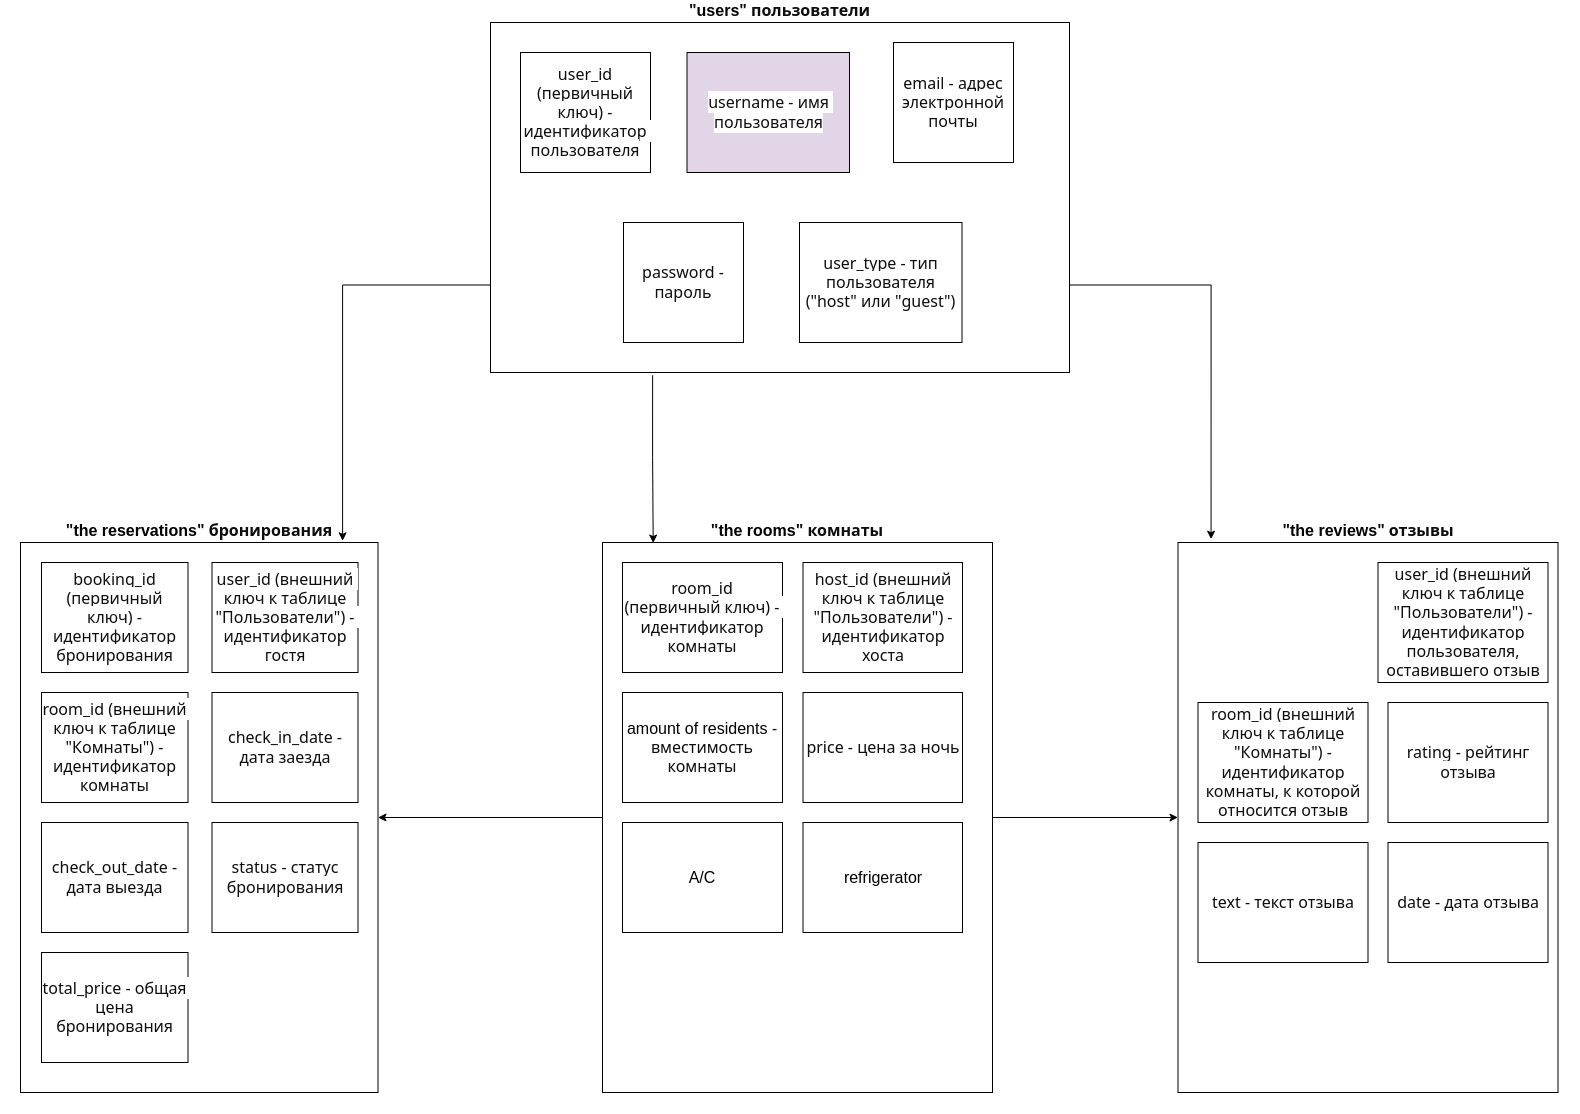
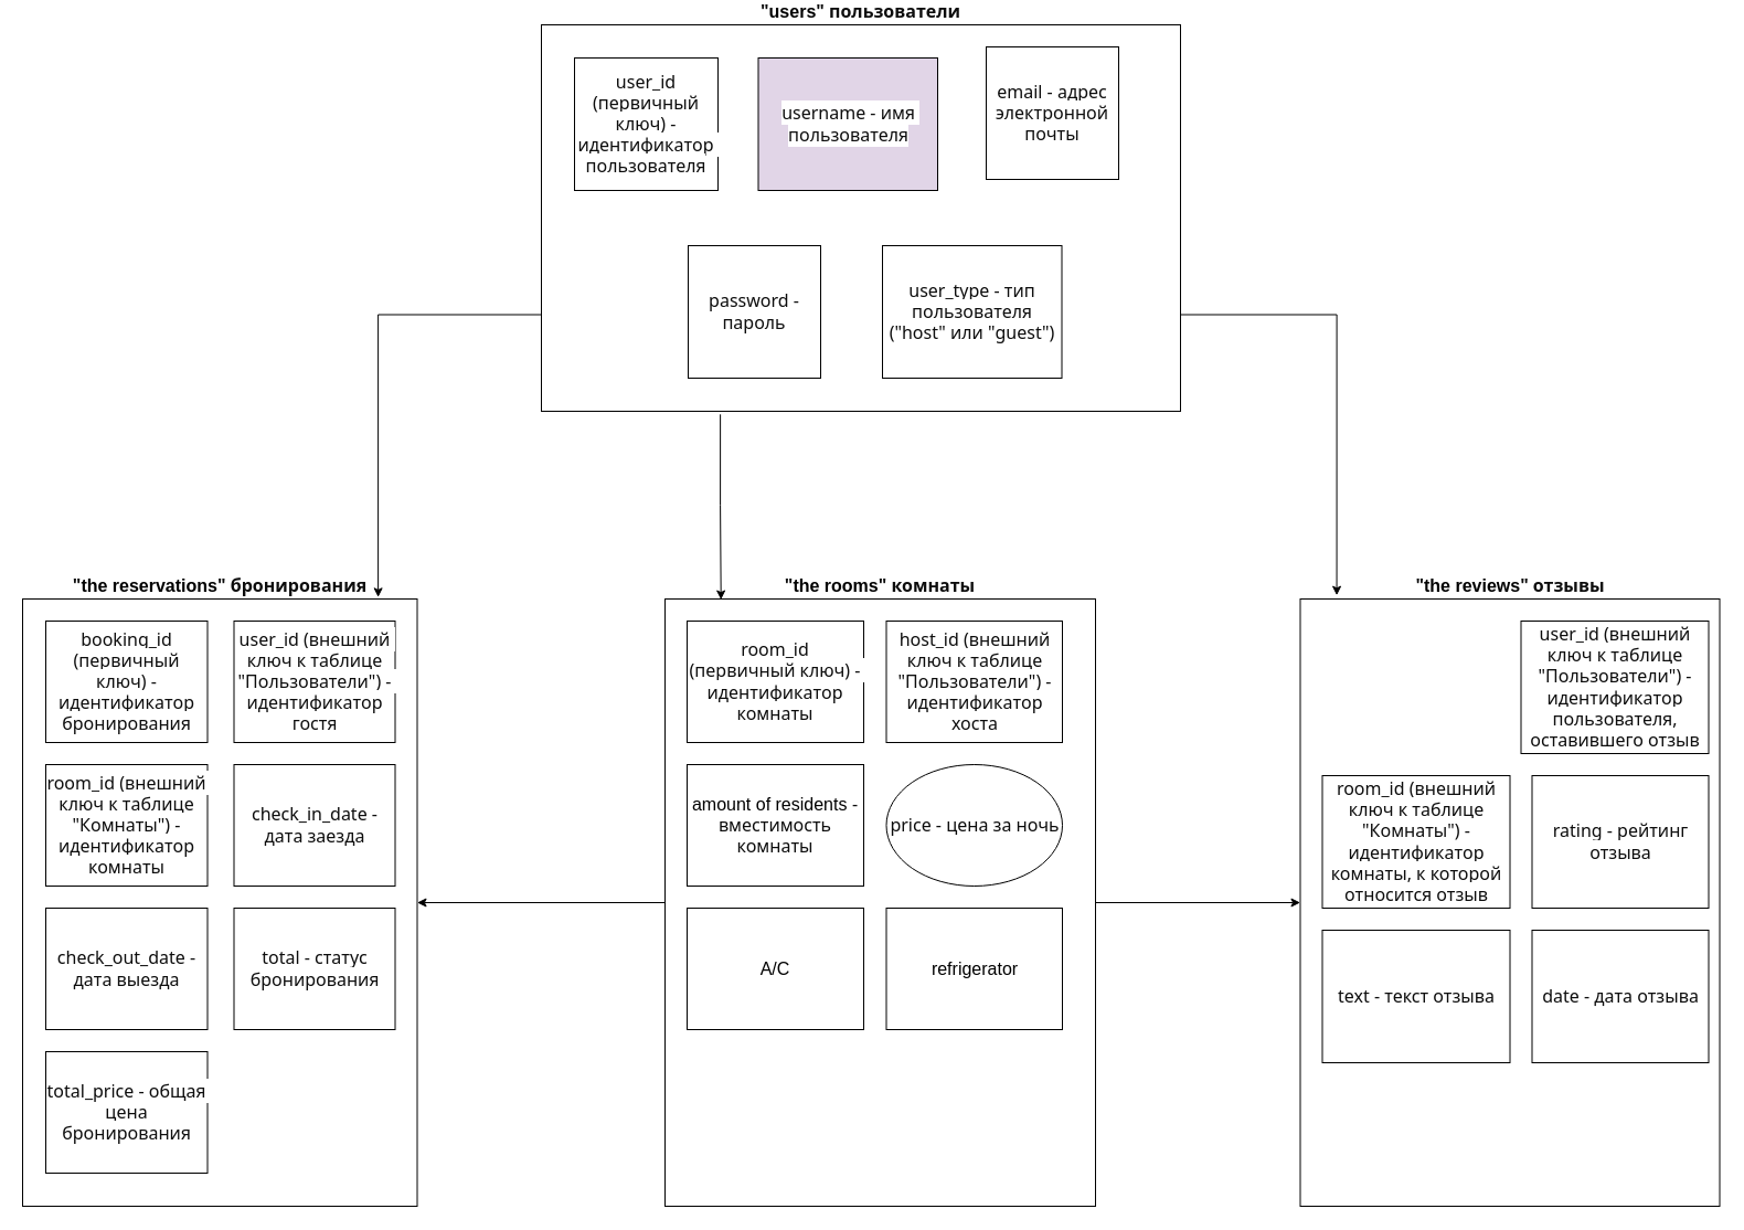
- <mxCell id="18" value="&lt;span style=&quot;background-color: rgb(255, 255, 255); color: rgb(13, 13, 13); font-family: Söhne, ui-sans-serif, system-ui, -apple-system, &amp;quot;Segoe UI&amp;quot;, Roboto, Ubuntu, Cantarell, &amp;quot;Noto Sans&amp;quot;, sans-serif, &amp;quot;Helvetica Neue&amp;quot;, Arial, &amp;quot;Apple Color Emoji&amp;quot;, &amp;quot;Segoe UI Emoji&amp;quot;, &amp;quot;Segoe UI Symbol&amp;quot;, &amp;quot;Noto Color Emoji&amp;quot;; font-size: 16px; text-align: left; white-space-collapse: preserve;&quot;&gt;price - цена за ночь&lt;/span&gt;" style="rounded=0;whiteSpace=wrap;html=1;" vertex="1" parent="1"><mxGeometry x="802.5" y="690" width="159.5" height="110" as="geometry" /></mxCell>
+ <mxCell id="18" value="&lt;span style=&quot;background-color: rgb(255, 255, 255); color: rgb(13, 13, 13); font-family: Söhne, ui-sans-serif, system-ui, -apple-system, &amp;quot;Segoe UI&amp;quot;, Roboto, Ubuntu, Cantarell, &amp;quot;Noto Sans&amp;quot;, sans-serif, &amp;quot;Helvetica Neue&amp;quot;, Arial, &amp;quot;Apple Color Emoji&amp;quot;, &amp;quot;Segoe UI Emoji&amp;quot;, &amp;quot;Segoe UI Symbol&amp;quot;, &amp;quot;Noto Color Emoji&amp;quot;; font-size: 16px; text-align: left; white-space-collapse: preserve;&quot;&gt;price - цена за ночь&lt;/span&gt;" style="ellipse;whiteSpace=wrap;html=1;" vertex="1" parent="1"><mxGeometry x="802.5" y="690" width="159.5" height="110" as="geometry" /></mxCell>
- <mxCell id="26" value="&lt;span style=&quot;background-color: rgb(255, 255, 255); color: rgb(13, 13, 13); font-family: Söhne, ui-sans-serif, system-ui, -apple-system, &amp;quot;Segoe UI&amp;quot;, Roboto, Ubuntu, Cantarell, &amp;quot;Noto Sans&amp;quot;, sans-serif, &amp;quot;Helvetica Neue&amp;quot;, Arial, &amp;quot;Apple Color Emoji&amp;quot;, &amp;quot;Segoe UI Emoji&amp;quot;, &amp;quot;Segoe UI Symbol&amp;quot;, &amp;quot;Noto Color Emoji&amp;quot;; font-size: 16px; text-align: left; white-space-collapse: preserve;&quot;&gt;status - статус бронирования&lt;/span&gt;" style="rounded=0;whiteSpace=wrap;html=1;" vertex="1" parent="1"><mxGeometry x="211.5" y="820" width="146" height="110" as="geometry" /></mxCell>
+ <mxCell id="26" value="&lt;span style=&quot;background-color: rgb(255, 255, 255); color: rgb(13, 13, 13); font-family: Söhne, ui-sans-serif, system-ui, -apple-system, &amp;quot;Segoe UI&amp;quot;, Roboto, Ubuntu, Cantarell, &amp;quot;Noto Sans&amp;quot;, sans-serif, &amp;quot;Helvetica Neue&amp;quot;, Arial, &amp;quot;Apple Color Emoji&amp;quot;, &amp;quot;Segoe UI Emoji&amp;quot;, &amp;quot;Segoe UI Symbol&amp;quot;, &amp;quot;Noto Color Emoji&amp;quot;; font-size: 16px; text-align: left; white-space-collapse: preserve;&quot;&gt;total - статус бронирования&lt;/span&gt;" style="rounded=0;whiteSpace=wrap;html=1;" vertex="1" parent="1"><mxGeometry x="211.5" y="820" width="146" height="110" as="geometry" /></mxCell>
